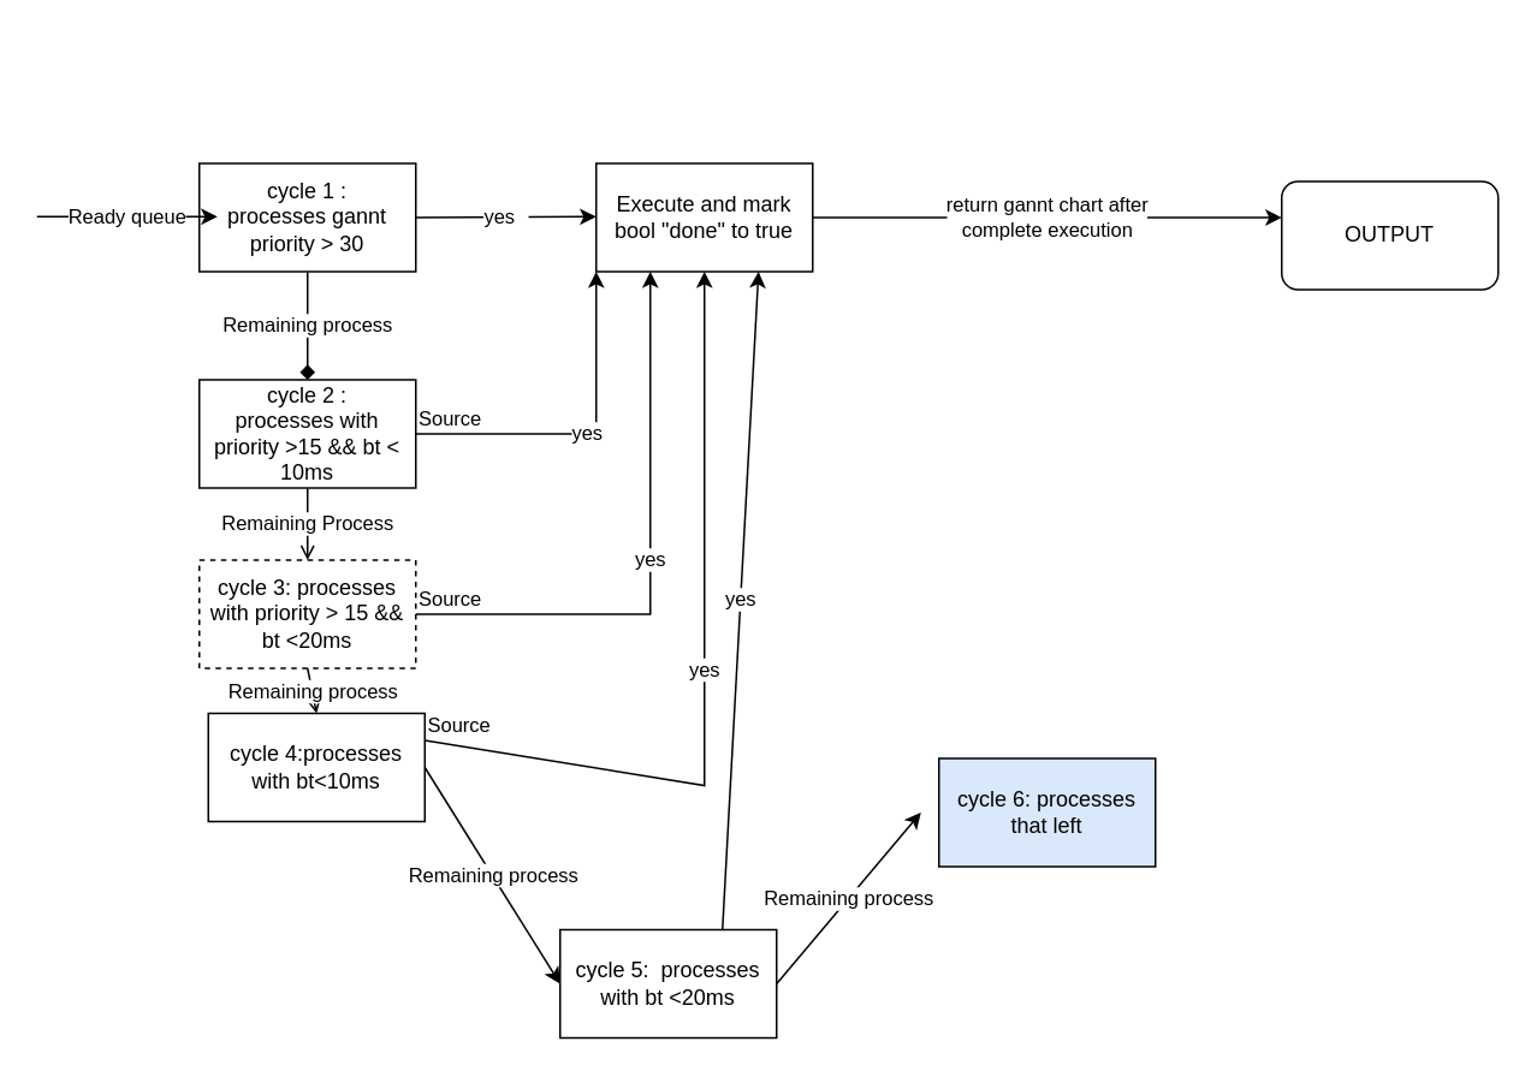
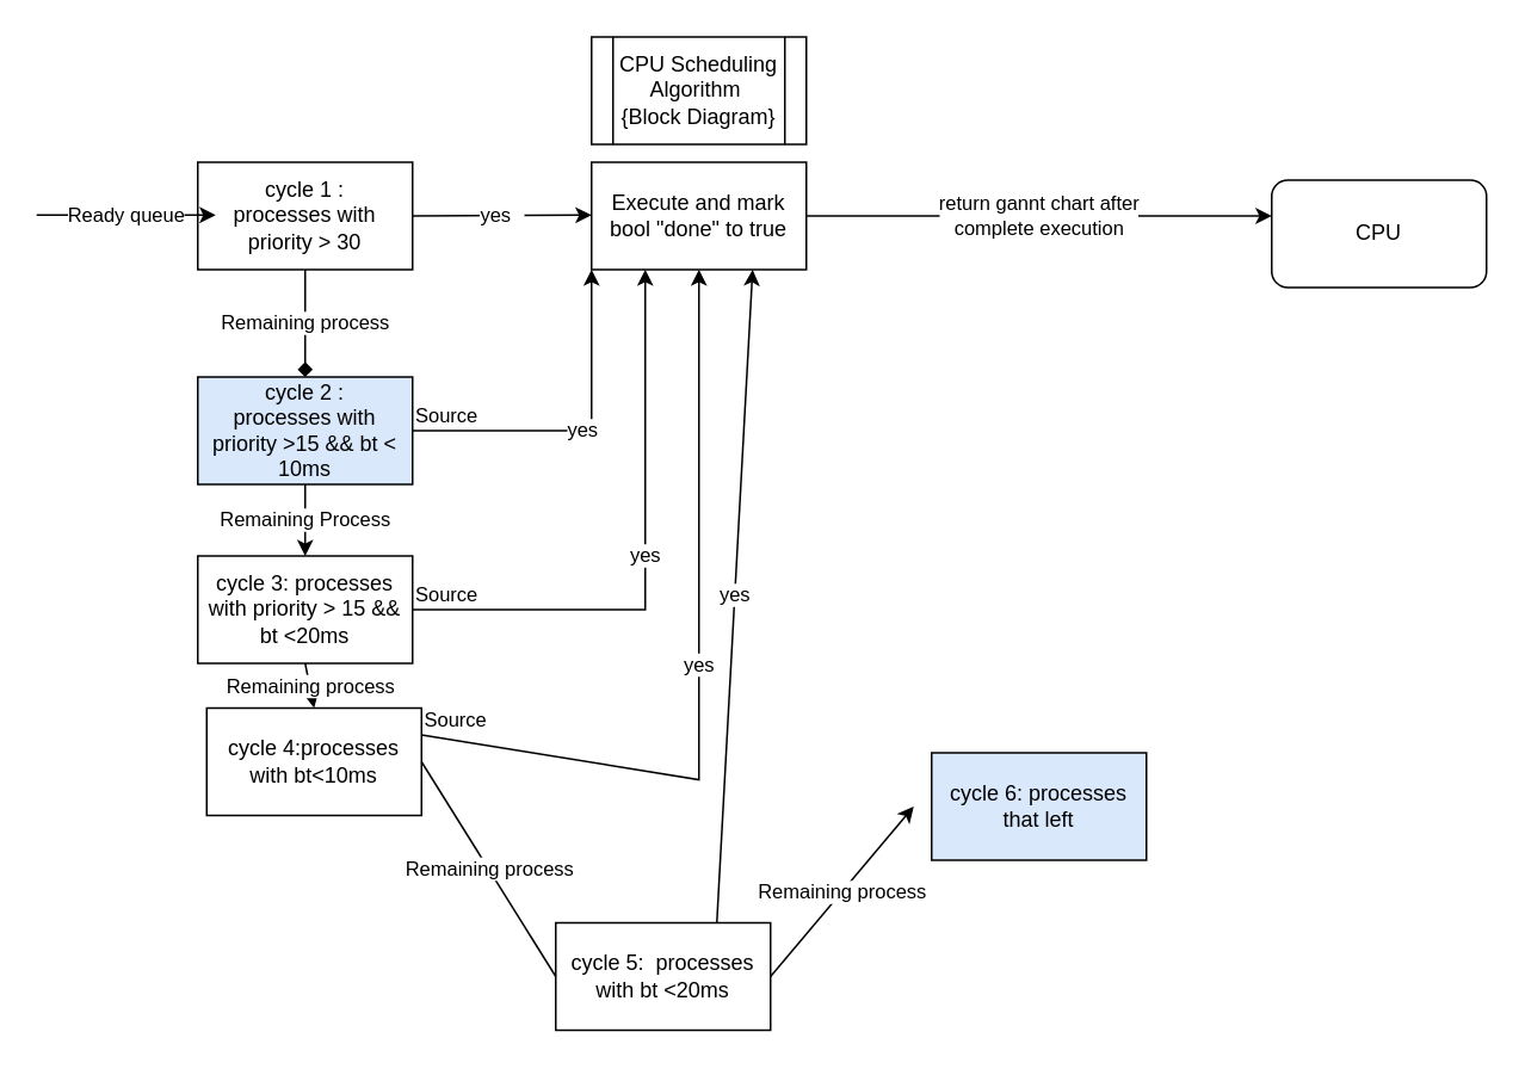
+ <mxCell id="26" value="CPU Scheduling Algorithm&amp;nbsp;&lt;br&gt;{Block Diagram}" style="shape=process;whiteSpace=wrap;html=1;backgroundOutline=1;" vertex="1" parent="1"><mxGeometry x="330" width="120" height="60" as="geometry" y="20" /></mxCell>
- <mxCell id="2" value="cycle 1 :&lt;br&gt;processes gannt priority &amp;gt; 30" style="rounded=0;whiteSpace=wrap;html=1;" vertex="1" parent="1"><mxGeometry x="110" y="90" width="120" height="60" as="geometry" /></mxCell>
+ <mxCell id="2" value="cycle 1 :&lt;br&gt;processes with priority &amp;gt; 30" style="rounded=0;whiteSpace=wrap;html=1;" vertex="1" parent="1"><mxGeometry x="110" y="90" width="120" height="60" as="geometry" /></mxCell>
- <mxCell id="25" value="OUTPUT" style="rounded=1;whiteSpace=wrap;html=1;" vertex="1" parent="1"><mxGeometry x="710" y="100" width="120" height="60" as="geometry" /></mxCell>
+ <mxCell id="25" value="CPU" style="rounded=1;whiteSpace=wrap;html=1;" vertex="1" parent="1"><mxGeometry x="710" y="100" width="120" height="60" as="geometry" /></mxCell>
- <mxCell id="7" value="cycle 2 :&lt;br&gt;processes with priority &amp;gt;15 &amp;amp;&amp;amp; bt &amp;lt; 10ms" style="rounded=0;whiteSpace=wrap;html=1;" vertex="1" parent="1"><mxGeometry x="110" y="210" width="120" height="60" as="geometry" /></mxCell>
+ <mxCell id="7" value="cycle 2 :&lt;br&gt;processes with priority &amp;gt;15 &amp;amp;&amp;amp; bt &amp;lt; 10ms" style="rounded=0;whiteSpace=wrap;html=1;fillColor=#dae8fc;" vertex="1" parent="1"><mxGeometry x="110" y="210" width="120" height="60" as="geometry" /></mxCell>
- <mxCell id="13" value="Remaining Process" style="endArrow=open;html=1;rounded=0;exitX=0.5;exitY=1;exitDx=0;exitDy=0;entryX=0.5;entryY=0;entryDx=0;entryDy=0;" edge="1" parent="1" source="7" target="8"><mxGeometry relative="1" as="geometry"><mxPoint x="360" y="310" as="sourcePoint" /><mxPoint x="460" y="310" as="targetPoint" /></mxGeometry></mxCell>
+ <mxCell id="13" value="Remaining Process" style="endArrow=classic;html=1;rounded=0;exitX=0.5;exitY=1;exitDx=0;exitDy=0;entryX=0.5;entryY=0;entryDx=0;entryDy=0;" edge="1" parent="1" source="7" target="8"><mxGeometry relative="1" as="geometry"><mxPoint x="360" y="310" as="sourcePoint" /><mxPoint x="460" y="310" as="targetPoint" /></mxGeometry></mxCell>
- <mxCell id="8" value="cycle 3: processes with priority &amp;gt; 15 &amp;amp;&amp;amp; bt &amp;lt;20ms" style="rounded=0;whiteSpace=wrap;html=1;dashed=1;" vertex="1" parent="1"><mxGeometry x="110" y="310" width="120" height="60" as="geometry" /></mxCell>
+ <mxCell id="8" value="cycle 3: processes with priority &amp;gt; 15 &amp;amp;&amp;amp; bt &amp;lt;20ms" style="rounded=0;whiteSpace=wrap;html=1;" vertex="1" parent="1"><mxGeometry x="110" y="310" width="120" height="60" as="geometry" /></mxCell>
- <mxCell id="14" value="Remaining process" style="endArrow=open;html=1;rounded=0;exitX=0.5;exitY=1;exitDx=0;exitDy=0;entryX=0.5;entryY=0;entryDx=0;entryDy=0;" edge="1" parent="1" source="8" target="9"><mxGeometry relative="1" as="geometry"><mxPoint x="180" y="410" as="sourcePoint" /><mxPoint x="180" y="470" as="targetPoint" /></mxGeometry></mxCell>
+ <mxCell id="14" value="Remaining process" style="endArrow=classic;html=1;rounded=0;exitX=0.5;exitY=1;exitDx=0;exitDy=0;entryX=0.5;entryY=0;entryDx=0;entryDy=0;" edge="1" parent="1" source="8" target="9"><mxGeometry relative="1" as="geometry"><mxPoint x="180" y="410" as="sourcePoint" /><mxPoint x="180" y="470" as="targetPoint" /></mxGeometry></mxCell>
- <mxCell id="15" value="Remaining process" style="endArrow=classic;html=1;rounded=0;exitX=1;exitY=0.5;exitDx=0;exitDy=0;entryX=0;entryY=0.5;entryDx=0;entryDy=0;" edge="1" parent="1" source="9" target="10"><mxGeometry relative="1" as="geometry"><mxPoint x="250" y="450" as="sourcePoint" /><mxPoint x="250" y="510" as="targetPoint" /></mxGeometry></mxCell>
+ <mxCell id="15" value="Remaining process" style="endArrow=none;html=1;rounded=0;exitX=1;exitY=0.5;exitDx=0;exitDy=0;entryX=0;entryY=0.5;entryDx=0;entryDy=0;" edge="1" parent="1" source="9" target="10"><mxGeometry relative="1" as="geometry"><mxPoint x="250" y="450" as="sourcePoint" /><mxPoint x="250" y="510" as="targetPoint" /></mxGeometry></mxCell>
